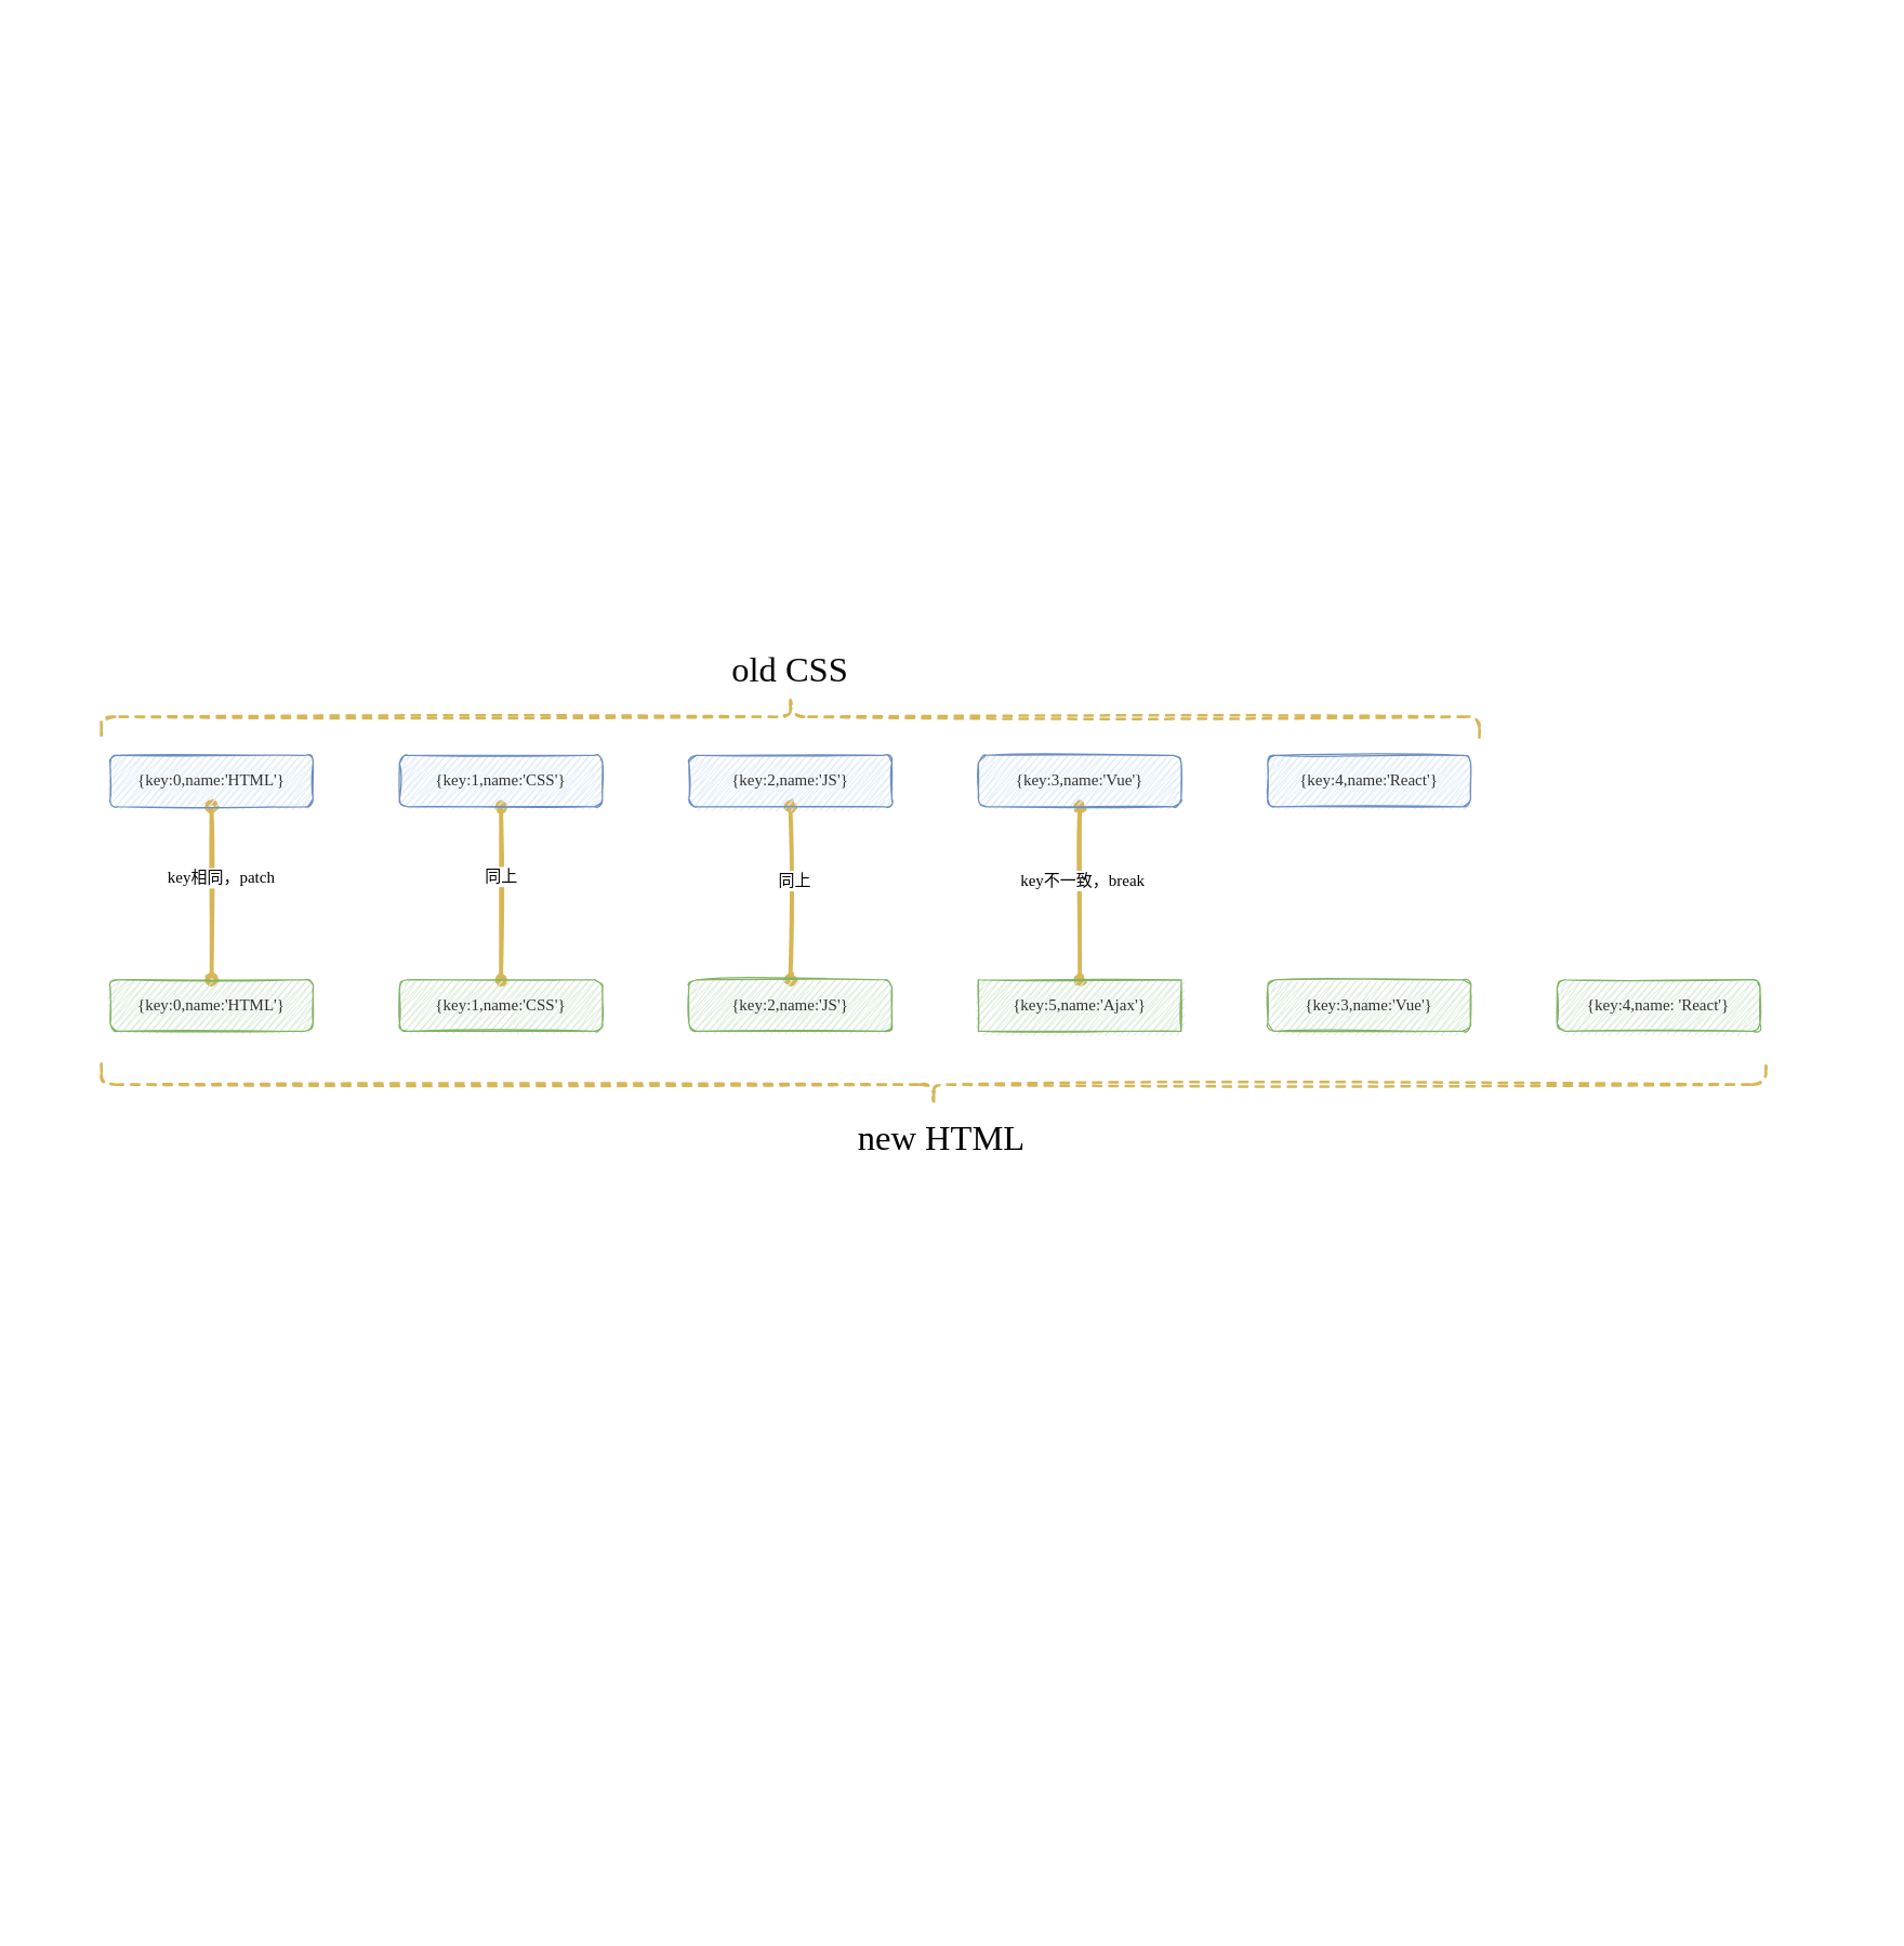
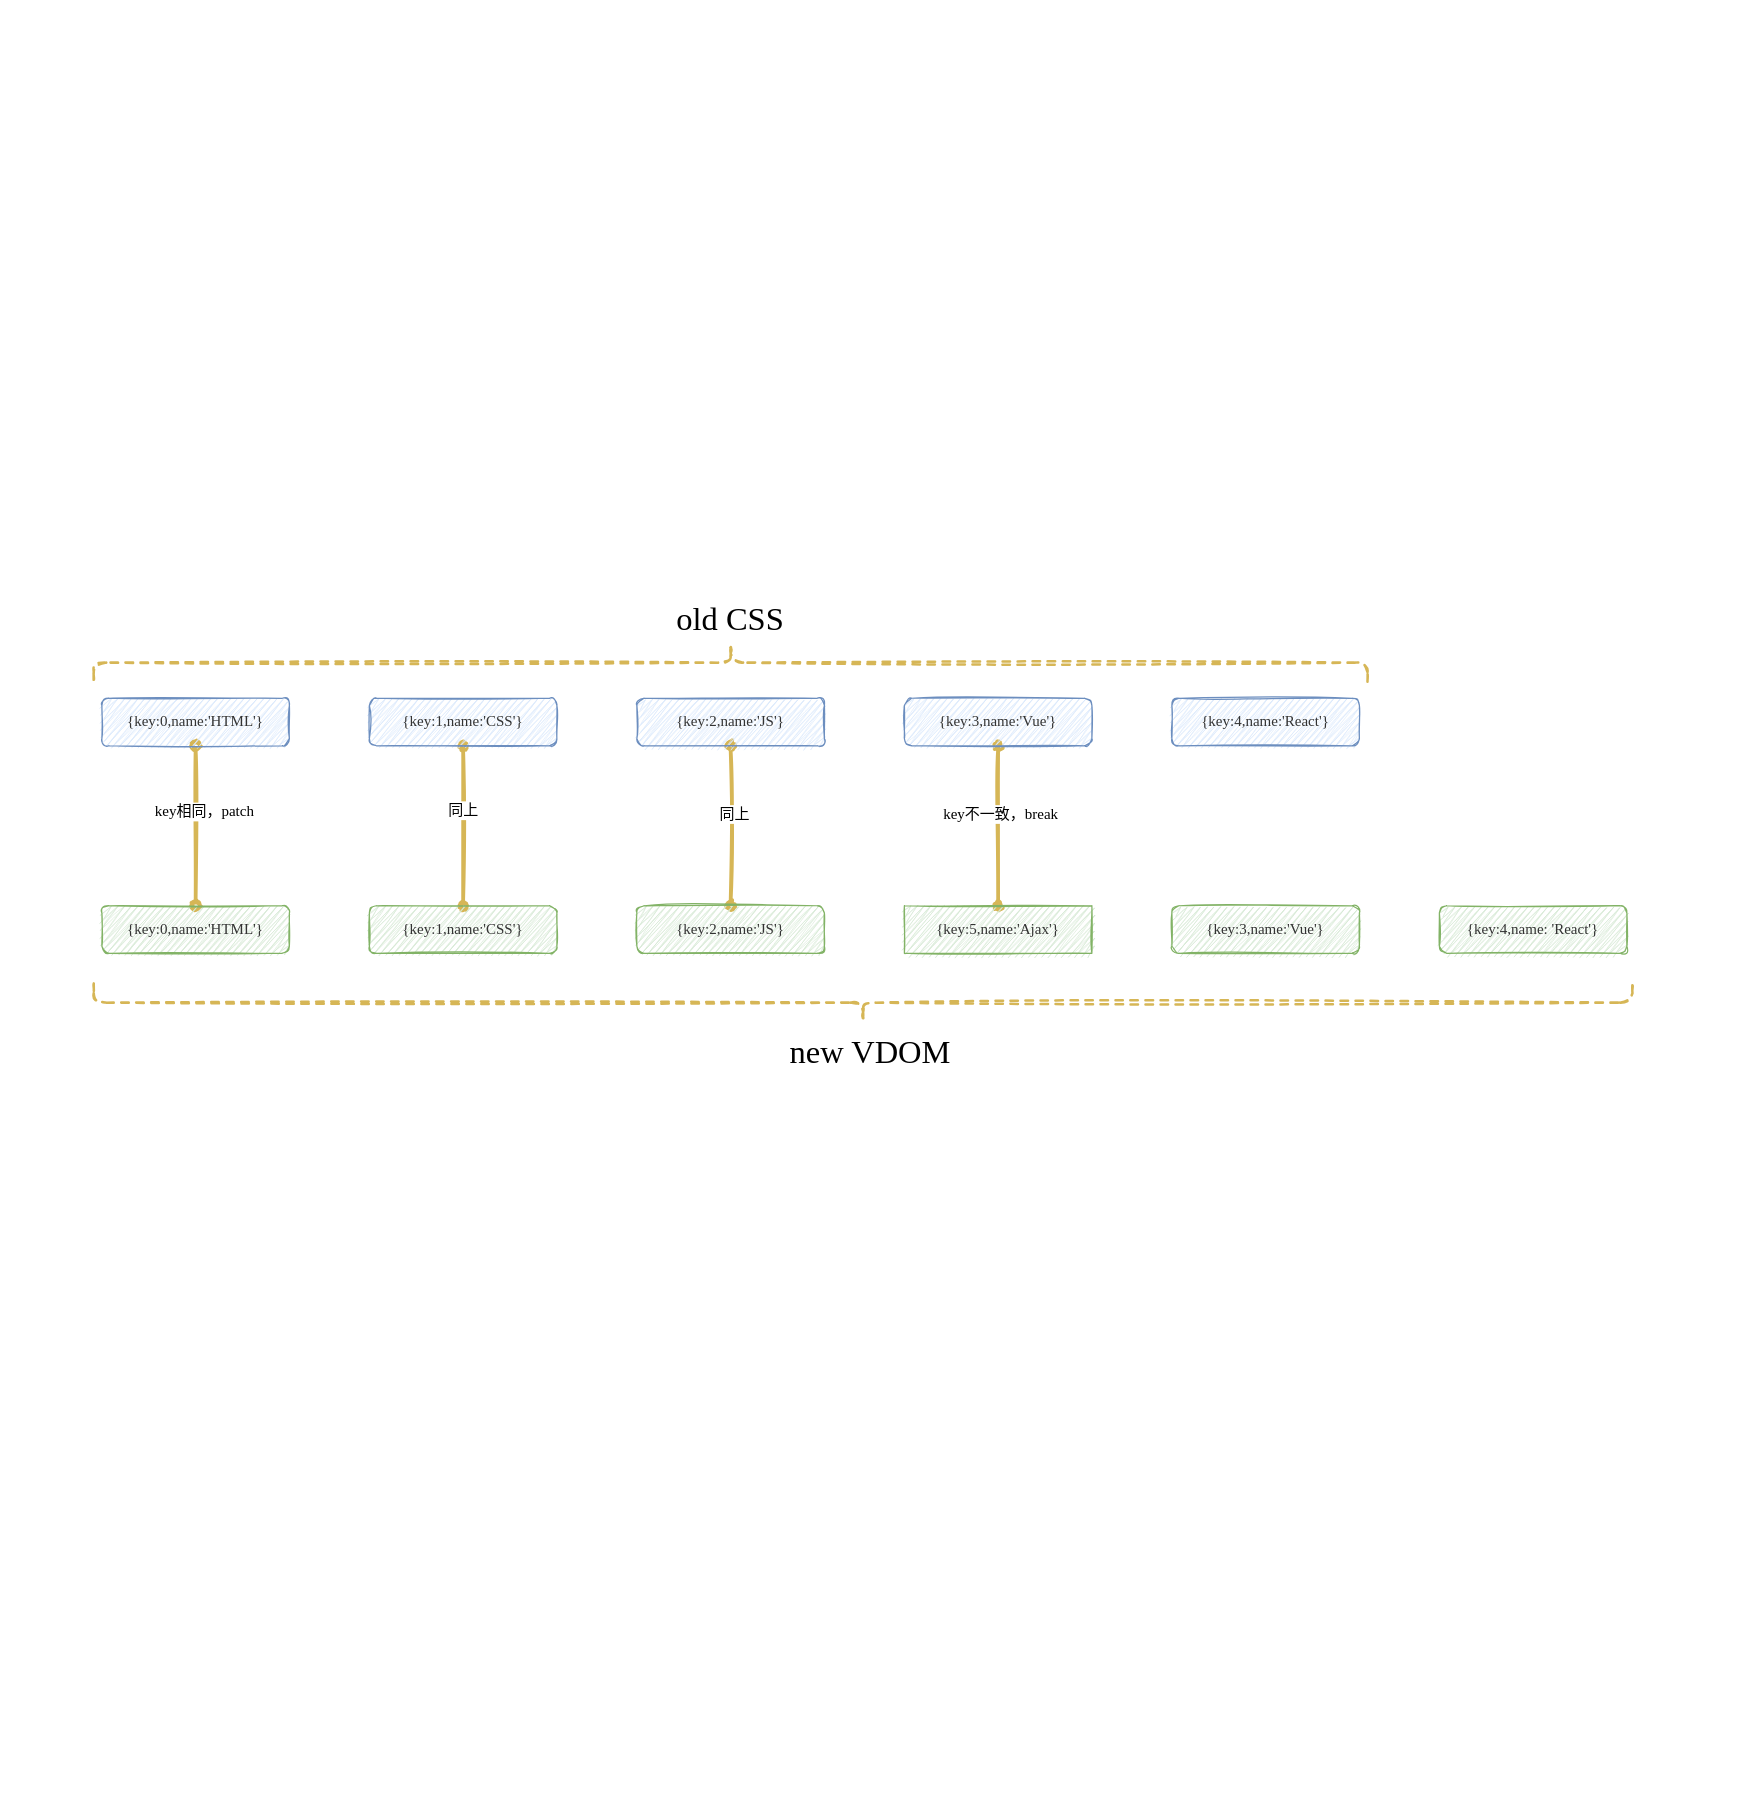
- <mxCell id="25" value="&lt;font style=&quot;font-size: 26px&quot;&gt;new HTML&lt;/font&gt;" style="text;html=1;strokeColor=none;fillColor=none;align=center;verticalAlign=middle;whiteSpace=wrap;rounded=0;dashed=1;sketch=1;fontFamily=Cascadia Code;" vertex="1" parent="1"><mxGeometry x="627" y="831" width="137.5" height="20" as="geometry" /></mxCell>
+ <mxCell id="25" value="&lt;font style=&quot;font-size: 26px&quot;&gt;new VDOM&lt;/font&gt;" style="text;html=1;strokeColor=none;fillColor=none;align=center;verticalAlign=middle;whiteSpace=wrap;rounded=0;dashed=1;sketch=1;fontFamily=Cascadia Code;" vertex="1" parent="1"><mxGeometry x="627" y="831" width="137.5" height="20" as="geometry" /></mxCell>
